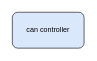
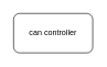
- <mxCell id="2" value="can controller" style="rounded=1;whiteSpace=wrap;html=1;fillColor=#dae8fc;" vertex="1" parent="1"><mxGeometry x="20" y="20" width="120" height="60" as="geometry" /></mxCell>
+ <mxCell id="2" value="can controller" style="rounded=1;whiteSpace=wrap;html=1;" vertex="1" parent="1"><mxGeometry x="20" y="20" width="120" height="60" as="geometry" /></mxCell>
